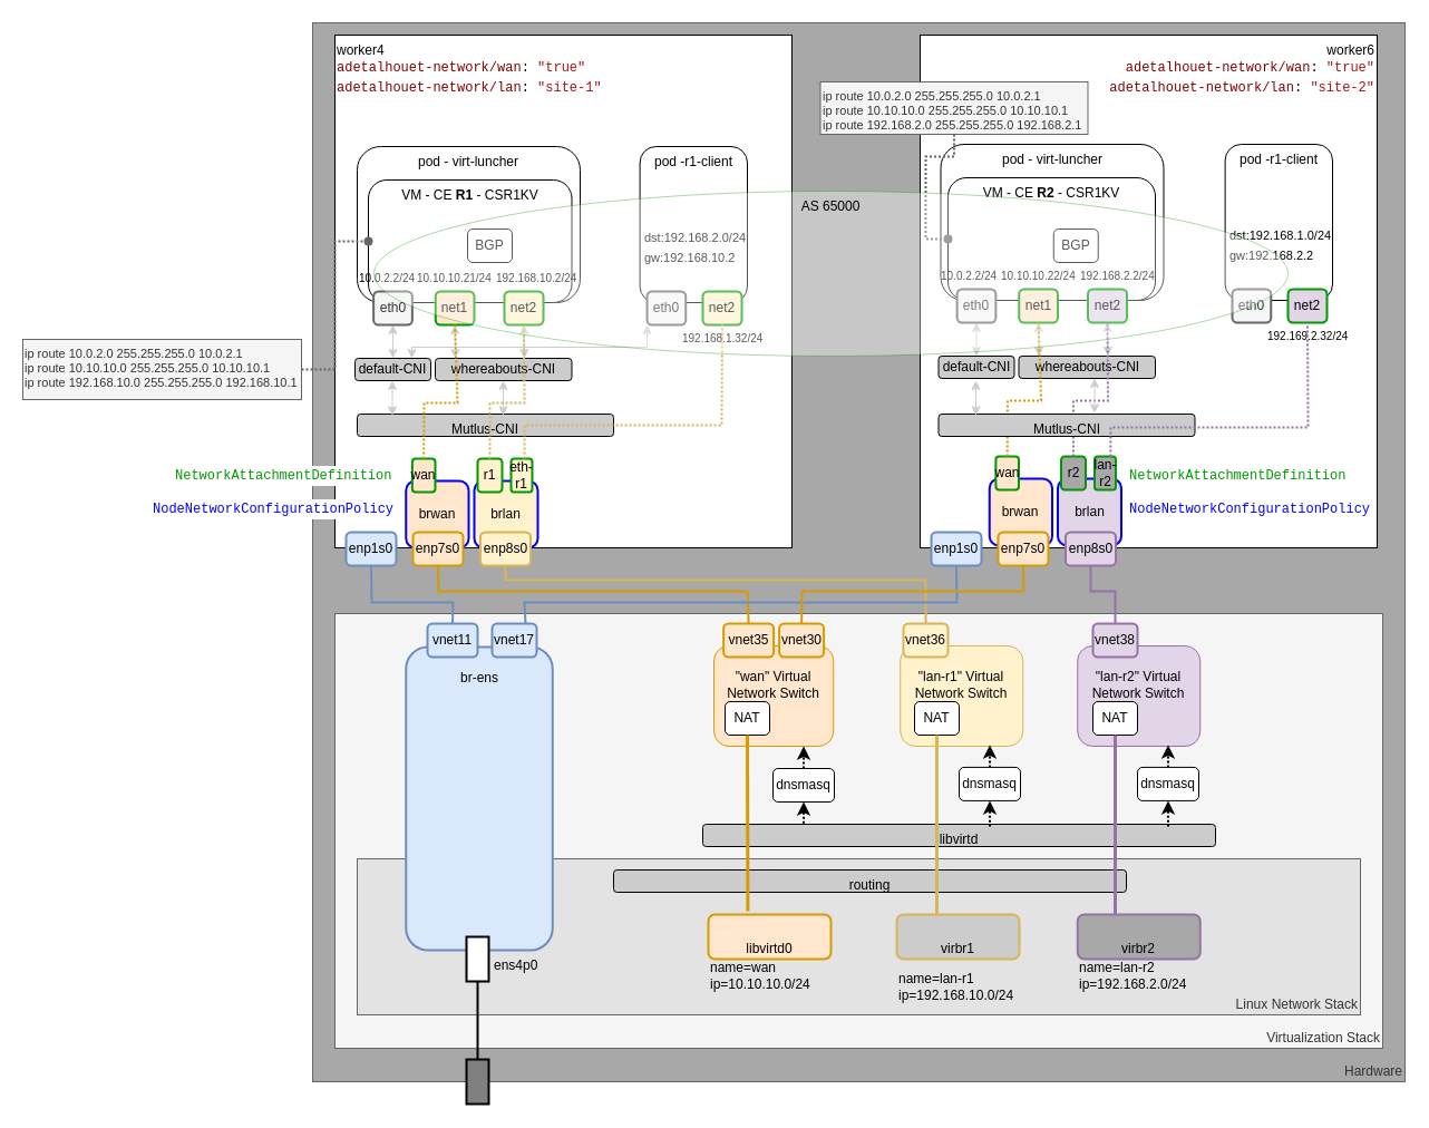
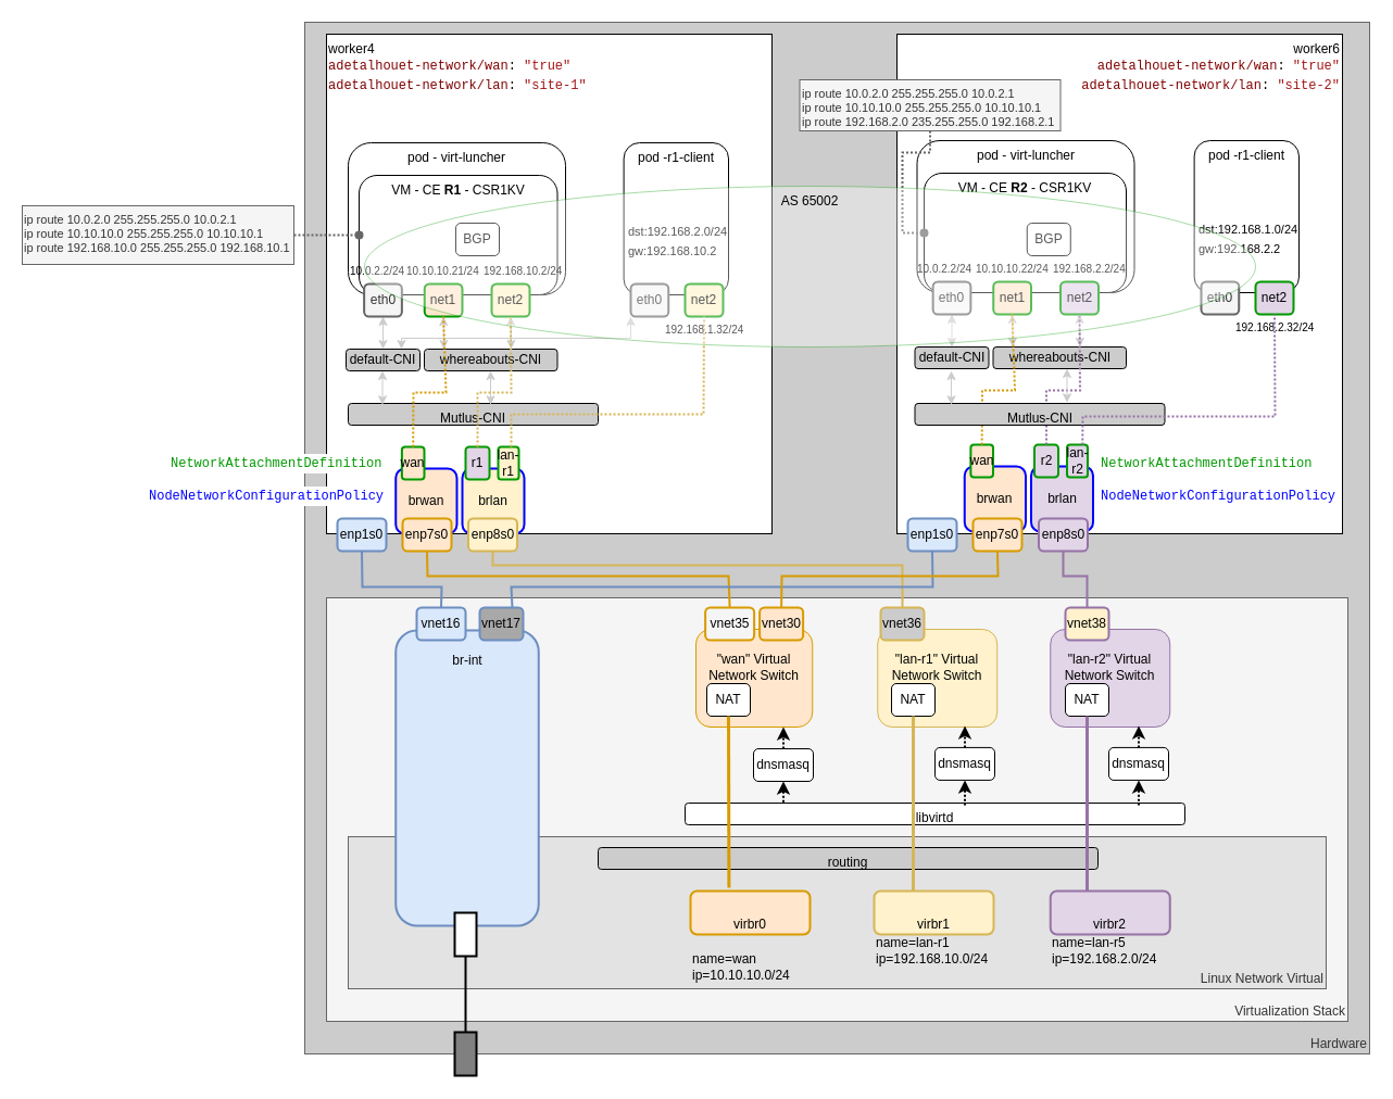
- <mxCell id="110" value="ip route 10.0.2.0 255.255.255.0 10.0.2.1&lt;br&gt;ip route 10.10.10.0 255.255.255.0 10.10.10.1&lt;br&gt;ip route 192.168.2.0 255.255.255.0 192.168.2.1" style="text;whiteSpace=wrap;html=1;fontColor=#333333;fontSize=11;strokeColor=#666666;fillColor=#f5f5f5;" parent="1" vertex="1"><mxGeometry x="735.5" y="73" width="240" height="47" as="geometry" /></mxCell>
+ <mxCell id="110" value="ip route 10.0.2.0 255.255.255.0 10.0.2.1&lt;br&gt;ip route 10.10.10.0 255.255.255.0 10.10.10.1&lt;br&gt;ip route 192.168.2.0 235.255.255.0 192.168.2.1" style="text;whiteSpace=wrap;html=1;fontColor=#333333;fontSize=11;strokeColor=#666666;fillColor=#f5f5f5;" parent="1" vertex="1"><mxGeometry x="735.5" y="73" width="240" height="47" as="geometry" /></mxCell>
- <mxCell id="125" value="AS 65000" style="ellipse;whiteSpace=wrap;html=1;strokeColor=#009900;align=center;verticalAlign=top;fillColor=default;opacity=35;" vertex="1" parent="1"><mxGeometry x="335" y="171" width="820" height="148" as="geometry" /></mxCell>
+ <mxCell id="125" value="AS 65002" style="ellipse;whiteSpace=wrap;html=1;strokeColor=#009900;align=center;verticalAlign=top;fillColor=default;opacity=35;" vertex="1" parent="1"><mxGeometry x="335" y="171" width="820" height="148" as="geometry" /></mxCell>
- <mxCell id="114" value="192.169.2.32/24" style="text;whiteSpace=wrap;html=1;fontSize=10;" parent="1" vertex="1"><mxGeometry x="1135" y="289" width="75" height="20" as="geometry" /></mxCell>
+ <mxCell id="114" value="192.168.2.32/24" style="text;whiteSpace=wrap;html=1;fontSize=10;" parent="1" vertex="1"><mxGeometry x="1135" y="289" width="75" height="20" as="geometry" /></mxCell>
- <mxCell id="80" value="ip route 10.0.2.0 255.255.255.0 10.0.2.1&lt;br&gt;ip route 10.10.10.0 255.255.255.0 10.10.10.1&lt;br&gt;ip route 192.168.10.0 255.255.255.0 192.168.10.1" style="text;whiteSpace=wrap;html=1;fontColor=#333333;fontSize=11;strokeColor=#666666;fillColor=#f5f5f5;" parent="1" vertex="1"><mxGeometry x="20" y="304" width="250" height="54" as="geometry" /></mxCell>
+ <mxCell id="80" value="ip route 10.0.2.0 255.255.255.0 10.0.2.1&lt;br&gt;ip route 10.10.10.0 255.255.255.0 10.10.10.1&lt;br&gt;ip route 192.168.10.0 255.255.255.0 192.168.10.1" style="text;whiteSpace=wrap;html=1;fontColor=#333333;fontSize=11;strokeColor=#666666;fillColor=#f5f5f5;" parent="1" vertex="1"><mxGeometry x="20" y="189" width="250" height="54" as="geometry" /></mxCell>
- <mxCell id="97" value="r2" style="rounded=1;whiteSpace=wrap;html=1;strokeColor=#009900;strokeWidth=2;fillColor=#a8a8a8;align=center;verticalAlign=middle;" parent="1" vertex="1"><mxGeometry x="951.5" y="409" width="22" height="30" as="geometry" /></mxCell>
+ <mxCell id="97" value="r2" style="rounded=1;whiteSpace=wrap;html=1;strokeColor=#009900;strokeWidth=2;fillColor=#e1d5e7;align=center;verticalAlign=middle;" parent="1" vertex="1"><mxGeometry x="951.5" y="409" width="22" height="30" as="geometry" /></mxCell>
- <mxCell id="98" value="lan-r2" style="rounded=1;whiteSpace=wrap;html=1;strokeColor=#009900;strokeWidth=2;fillColor=#a8a8a8;align=center;verticalAlign=middle;" parent="1" vertex="1"><mxGeometry x="981.5" y="409" width="19" height="30" as="geometry" /></mxCell>
+ <mxCell id="98" value="lan-r2" style="rounded=1;whiteSpace=wrap;html=1;strokeColor=#009900;strokeWidth=2;fillColor=#e1d5e7;align=center;verticalAlign=middle;" parent="1" vertex="1"><mxGeometry x="981.5" y="409" width="19" height="30" as="geometry" /></mxCell>
- <mxCell id="68" value="r1" style="rounded=1;whiteSpace=wrap;html=1;strokeColor=#009900;strokeWidth=2;fillColor=#fff2cc;align=center;verticalAlign=middle;" parent="1" vertex="1"><mxGeometry x="428" y="411" width="22" height="30" as="geometry" /></mxCell>
+ <mxCell id="68" value="r1" style="rounded=1;whiteSpace=wrap;html=1;strokeColor=#009900;strokeWidth=2;fillColor=#e1d5e7;align=center;verticalAlign=middle;" parent="1" vertex="1"><mxGeometry x="428" y="411" width="22" height="30" as="geometry" /></mxCell>
- <mxCell id="69" value="eth-r1" style="rounded=1;whiteSpace=wrap;html=1;strokeColor=#009900;strokeWidth=2;fillColor=#fff2cc;align=center;verticalAlign=middle;" parent="1" vertex="1"><mxGeometry x="458" y="411" width="19" height="30" as="geometry" /></mxCell>
+ <mxCell id="69" value="lan-r1" style="rounded=1;whiteSpace=wrap;html=1;strokeColor=#009900;strokeWidth=2;fillColor=#fff2cc;align=center;verticalAlign=middle;" parent="1" vertex="1"><mxGeometry x="458" y="411" width="19" height="30" as="geometry" /></mxCell>
- <mxCell id="2" value="Hardware" style="rounded=0;whiteSpace=wrap;html=1;align=right;verticalAlign=bottom;fillColor=#A8A8A8;fontColor=#333333;strokeColor=#666666;" parent="1" vertex="1"><mxGeometry x="280" y="20" width="980" height="950" as="geometry" /></mxCell>
+ <mxCell id="2" value="Hardware" style="rounded=0;whiteSpace=wrap;html=1;align=right;verticalAlign=bottom;fillColor=#cccccc;fontColor=#333333;strokeColor=#666666;" parent="1" vertex="1"><mxGeometry x="280" y="20" width="980" height="950" as="geometry" /></mxCell>
- <mxCell id="41" value="&lt;div align=&quot;center&quot;&gt;vnet11&lt;/div&gt;" style="rounded=1;whiteSpace=wrap;html=1;strokeColor=#6c8ebf;strokeWidth=2;fillColor=#dae8fc;align=center;verticalAlign=middle;" parent="1" vertex="1"><mxGeometry x="383" y="559" width="45" height="30" as="geometry" /></mxCell>
+ <mxCell id="41" value="&lt;div align=&quot;center&quot;&gt;vnet16&lt;/div&gt;" style="rounded=1;whiteSpace=wrap;html=1;strokeColor=#6c8ebf;strokeWidth=2;fillColor=#dae8fc;align=center;verticalAlign=middle;" parent="1" vertex="1"><mxGeometry x="383" y="559" width="45" height="30" as="geometry" /></mxCell>
- <mxCell id="42" value="&lt;div align=&quot;center&quot;&gt;vnet17&lt;/div&gt;" style="rounded=1;whiteSpace=wrap;html=1;strokeColor=#6c8ebf;strokeWidth=2;fillColor=#dae8fc;align=center;verticalAlign=middle;" parent="1" vertex="1"><mxGeometry x="441" y="559" width="40" height="30" as="geometry" /></mxCell>
+ <mxCell id="42" value="&lt;div align=&quot;center&quot;&gt;vnet17&lt;/div&gt;" style="rounded=1;whiteSpace=wrap;html=1;strokeColor=#6c8ebf;strokeWidth=2;fillColor=#a8a8a8;align=center;verticalAlign=middle;" parent="1" vertex="1"><mxGeometry x="441" y="559" width="40" height="30" as="geometry" /></mxCell>
- <mxCell id="34" value="&lt;div align=&quot;center&quot;&gt;vnet35&lt;/div&gt;" style="rounded=1;whiteSpace=wrap;html=1;strokeColor=#d79b00;strokeWidth=2;fillColor=#ffe6cc;align=center;verticalAlign=middle;" parent="1" vertex="1"><mxGeometry x="648.62" y="559" width="45" height="30" as="geometry" /></mxCell>
+ <mxCell id="34" value="&lt;div align=&quot;center&quot;&gt;vnet35&lt;/div&gt;" style="rounded=1;whiteSpace=wrap;html=1;strokeColor=#d79b00;strokeWidth=2;fillColor=#f5f5f5;align=center;verticalAlign=middle;" parent="1" vertex="1"><mxGeometry x="648.62" y="559" width="45" height="30" as="geometry" /></mxCell>
- <mxCell id="37" value="&lt;div align=&quot;center&quot;&gt;vnet36&lt;/div&gt;" style="rounded=1;whiteSpace=wrap;html=1;strokeColor=#d6b656;strokeWidth=2;fillColor=#fff2cc;align=center;verticalAlign=middle;" parent="1" vertex="1"><mxGeometry x="810" y="559" width="40" height="30" as="geometry" /></mxCell>
+ <mxCell id="37" value="&lt;div align=&quot;center&quot;&gt;vnet36&lt;/div&gt;" style="rounded=1;whiteSpace=wrap;html=1;strokeColor=#d6b656;strokeWidth=2;fillColor=#cccccc;align=center;verticalAlign=middle;" parent="1" vertex="1"><mxGeometry x="810" y="559" width="40" height="30" as="geometry" /></mxCell>
- <mxCell id="36" value="&lt;div align=&quot;center&quot;&gt;vnet38&lt;/div&gt;" style="rounded=1;whiteSpace=wrap;html=1;strokeColor=#9673a6;strokeWidth=2;fillColor=#e1d5e7;align=center;verticalAlign=middle;" parent="1" vertex="1"><mxGeometry x="980" y="559" width="40" height="30" as="geometry" /></mxCell>
+ <mxCell id="36" value="&lt;div align=&quot;center&quot;&gt;vnet38&lt;/div&gt;" style="rounded=1;whiteSpace=wrap;html=1;strokeColor=#9673a6;strokeWidth=2;fillColor=#fff2cc;align=center;verticalAlign=middle;" parent="1" vertex="1"><mxGeometry x="980" y="559" width="40" height="30" as="geometry" /></mxCell>
- <mxCell id="14" value="&lt;div&gt;&lt;br&gt;&lt;/div&gt;&lt;div&gt;br-ens&lt;/div&gt;" style="rounded=1;whiteSpace=wrap;html=1;align=center;verticalAlign=top;strokeWidth=2;fillColor=#dae8fc;strokeColor=#6c8ebf;" parent="1" vertex="1"><mxGeometry x="363.75" y="580" width="131.5" height="272" as="geometry" /></mxCell>
+ <mxCell id="14" value="&lt;div&gt;&lt;br&gt;&lt;/div&gt;&lt;div&gt;br-int&lt;/div&gt;" style="rounded=1;whiteSpace=wrap;html=1;align=center;verticalAlign=top;strokeWidth=2;fillColor=#dae8fc;strokeColor=#6c8ebf;" parent="1" vertex="1"><mxGeometry x="363.75" y="580" width="131.5" height="272" as="geometry" /></mxCell>
- <mxCell id="20" value="libvirtd" style="rounded=1;whiteSpace=wrap;html=1;strokeColor=#000000;strokeWidth=1;fillColor=#CCCCCC;align=center;verticalAlign=top;" parent="1" vertex="1"><mxGeometry x="630" y="739" width="460" height="20" as="geometry" /></mxCell>
+ <mxCell id="20" value="libvirtd" style="rounded=1;whiteSpace=wrap;html=1;strokeColor=#000000;strokeWidth=1;fillColor=#ffffff;align=center;verticalAlign=top;" parent="1" vertex="1"><mxGeometry x="630" y="739" width="460" height="20" as="geometry" /></mxCell>
- <mxCell id="9" value="virbr1" style="rounded=1;whiteSpace=wrap;html=1;align=center;verticalAlign=bottom;strokeWidth=2;fillColor=#cccccc;strokeColor=#d6b656;" parent="1" vertex="1"><mxGeometry x="804" y="820" width="110" height="40" as="geometry" /></mxCell>
+ <mxCell id="9" value="virbr1" style="rounded=1;whiteSpace=wrap;html=1;align=center;verticalAlign=bottom;strokeWidth=2;fillColor=#fff2cc;strokeColor=#d6b656;" parent="1" vertex="1"><mxGeometry x="804" y="820" width="110" height="40" as="geometry" /></mxCell>
- <mxCell id="11" value="virbr2" style="rounded=1;whiteSpace=wrap;html=1;align=center;verticalAlign=bottom;strokeWidth=2;fillColor=#a8a8a8;strokeColor=#9673a6;" parent="1" vertex="1"><mxGeometry x="966.25" y="820" width="110" height="40" as="geometry" /></mxCell>
+ <mxCell id="11" value="virbr2" style="rounded=1;whiteSpace=wrap;html=1;align=center;verticalAlign=bottom;strokeWidth=2;fillColor=#e1d5e7;strokeColor=#9673a6;" parent="1" vertex="1"><mxGeometry x="966.25" y="820" width="110" height="40" as="geometry" /></mxCell>
- <mxCell id="6" value="libvirtd0" style="rounded=1;whiteSpace=wrap;html=1;align=center;verticalAlign=bottom;strokeWidth=2;fillColor=#ffe6cc;strokeColor=#d79b00;" parent="1" vertex="1"><mxGeometry x="635" y="820" width="110" height="40" as="geometry" /></mxCell>
+ <mxCell id="6" value="virbr0" style="rounded=1;whiteSpace=wrap;html=1;align=center;verticalAlign=bottom;strokeWidth=2;fillColor=#ffe6cc;strokeColor=#d79b00;" parent="1" vertex="1"><mxGeometry x="635" y="820" width="110" height="40" as="geometry" /></mxCell>
- <mxCell id="33" value="ens4p0" style="text;whiteSpace=wrap;html=1;" parent="1" vertex="1"><mxGeometry x="441" y="852" width="40" height="20" as="geometry" /></mxCell>
- <mxCell id="8" value="&lt;div&gt;name=wan&lt;/div&gt;&lt;div&gt;ip=10.10.10.0/24&lt;/div&gt;" style="text;html=1;align=left;verticalAlign=middle;resizable=0;points=[];autosize=1;strokeColor=none;fillColor=none;" parent="1" vertex="1"><mxGeometry x="635" y="860" width="110" height="30" as="geometry" /></mxCell>
+ <mxCell id="8" value="&lt;div&gt;name=wan&lt;/div&gt;&lt;div&gt;ip=10.10.10.0/24&lt;/div&gt;" style="text;html=1;align=left;verticalAlign=middle;resizable=0;points=[];autosize=1;strokeColor=none;fillColor=none;" parent="1" vertex="1"><mxGeometry x="635" y="875" width="110" height="30" as="geometry" /></mxCell>
- <mxCell id="12" value="&lt;div&gt;name=lan-r2&lt;/div&gt;&lt;div&gt;ip=192.168.2.0/24&lt;/div&gt;" style="text;html=1;align=left;verticalAlign=middle;resizable=0;points=[];autosize=1;strokeColor=none;fillColor=none;" parent="1" vertex="1"><mxGeometry x="966.25" y="860" width="110" height="30" as="geometry" /></mxCell>
+ <mxCell id="12" value="&lt;div&gt;name=lan-r5&lt;/div&gt;&lt;div&gt;ip=192.168.2.0/24&lt;/div&gt;" style="text;html=1;align=left;verticalAlign=middle;resizable=0;points=[];autosize=1;strokeColor=none;fillColor=none;" parent="1" vertex="1"><mxGeometry x="966.25" y="860" width="110" height="30" as="geometry" /></mxCell>
- <mxCell id="10" value="&lt;div&gt;name=lan-r1&lt;/div&gt;&lt;div&gt;ip=192.168.10.0/24&lt;/div&gt;" style="text;html=1;align=left;verticalAlign=middle;resizable=0;points=[];autosize=1;strokeColor=none;fillColor=none;" parent="1" vertex="1"><mxGeometry x="804" y="870" width="120" height="30" as="geometry" /></mxCell>
+ <mxCell id="10" value="&lt;div&gt;name=lan-r1&lt;/div&gt;&lt;div&gt;ip=192.168.10.0/24&lt;/div&gt;" style="text;html=1;align=left;verticalAlign=middle;resizable=0;points=[];autosize=1;strokeColor=none;fillColor=none;" parent="1" vertex="1"><mxGeometry x="804" y="860" width="120" height="30" as="geometry" /></mxCell>
- <mxCell id="4" value="Linux Network Stack" style="rounded=0;whiteSpace=wrap;html=1;align=right;verticalAlign=bottom;fillColor=#E3E3E3;fontColor=#333333;strokeColor=#666666;" parent="1" vertex="1"><mxGeometry x="320" y="770" width="900" height="140" as="geometry" /></mxCell>
+ <mxCell id="4" value="Linux Network Virtual" style="rounded=0;whiteSpace=wrap;html=1;align=right;verticalAlign=bottom;fillColor=#E3E3E3;fontColor=#333333;strokeColor=#666666;" parent="1" vertex="1"><mxGeometry x="320" y="770" width="900" height="140" as="geometry" /></mxCell>
